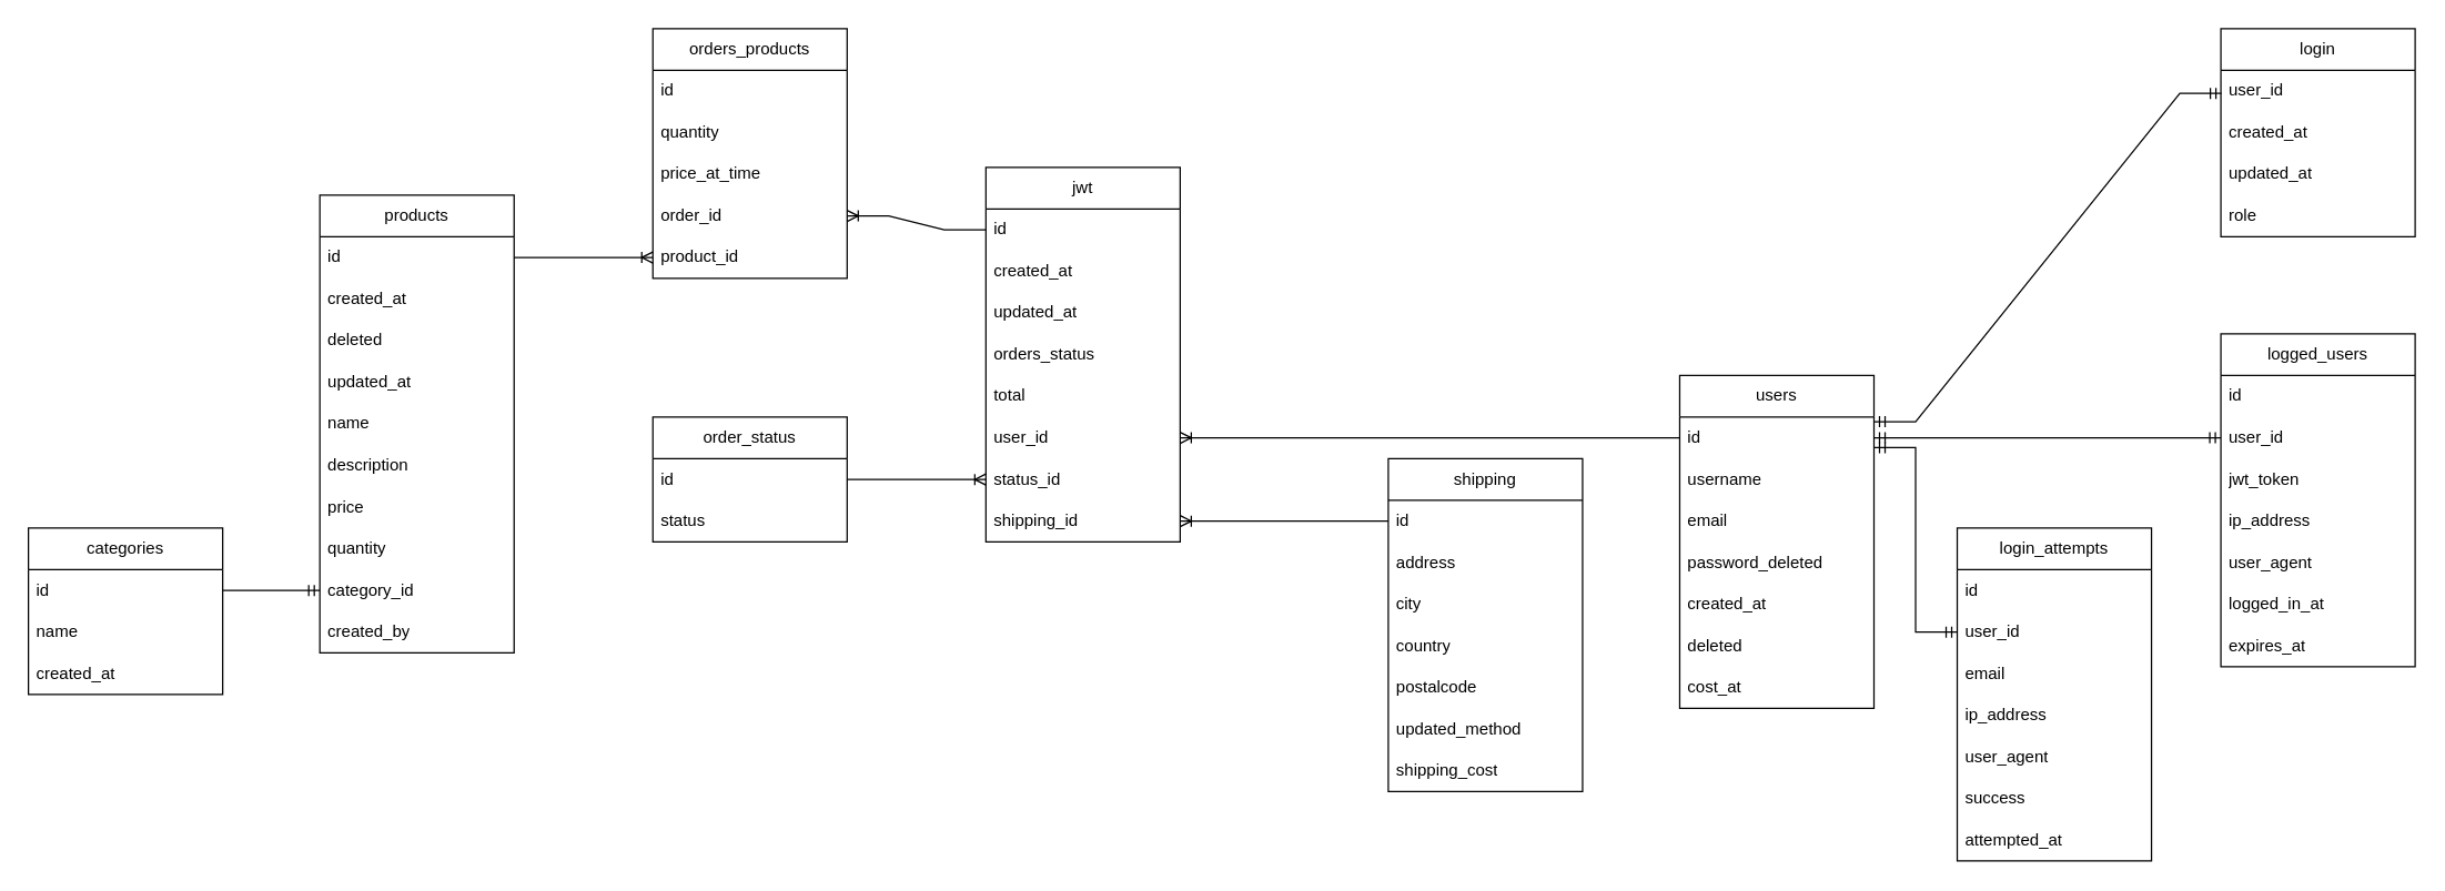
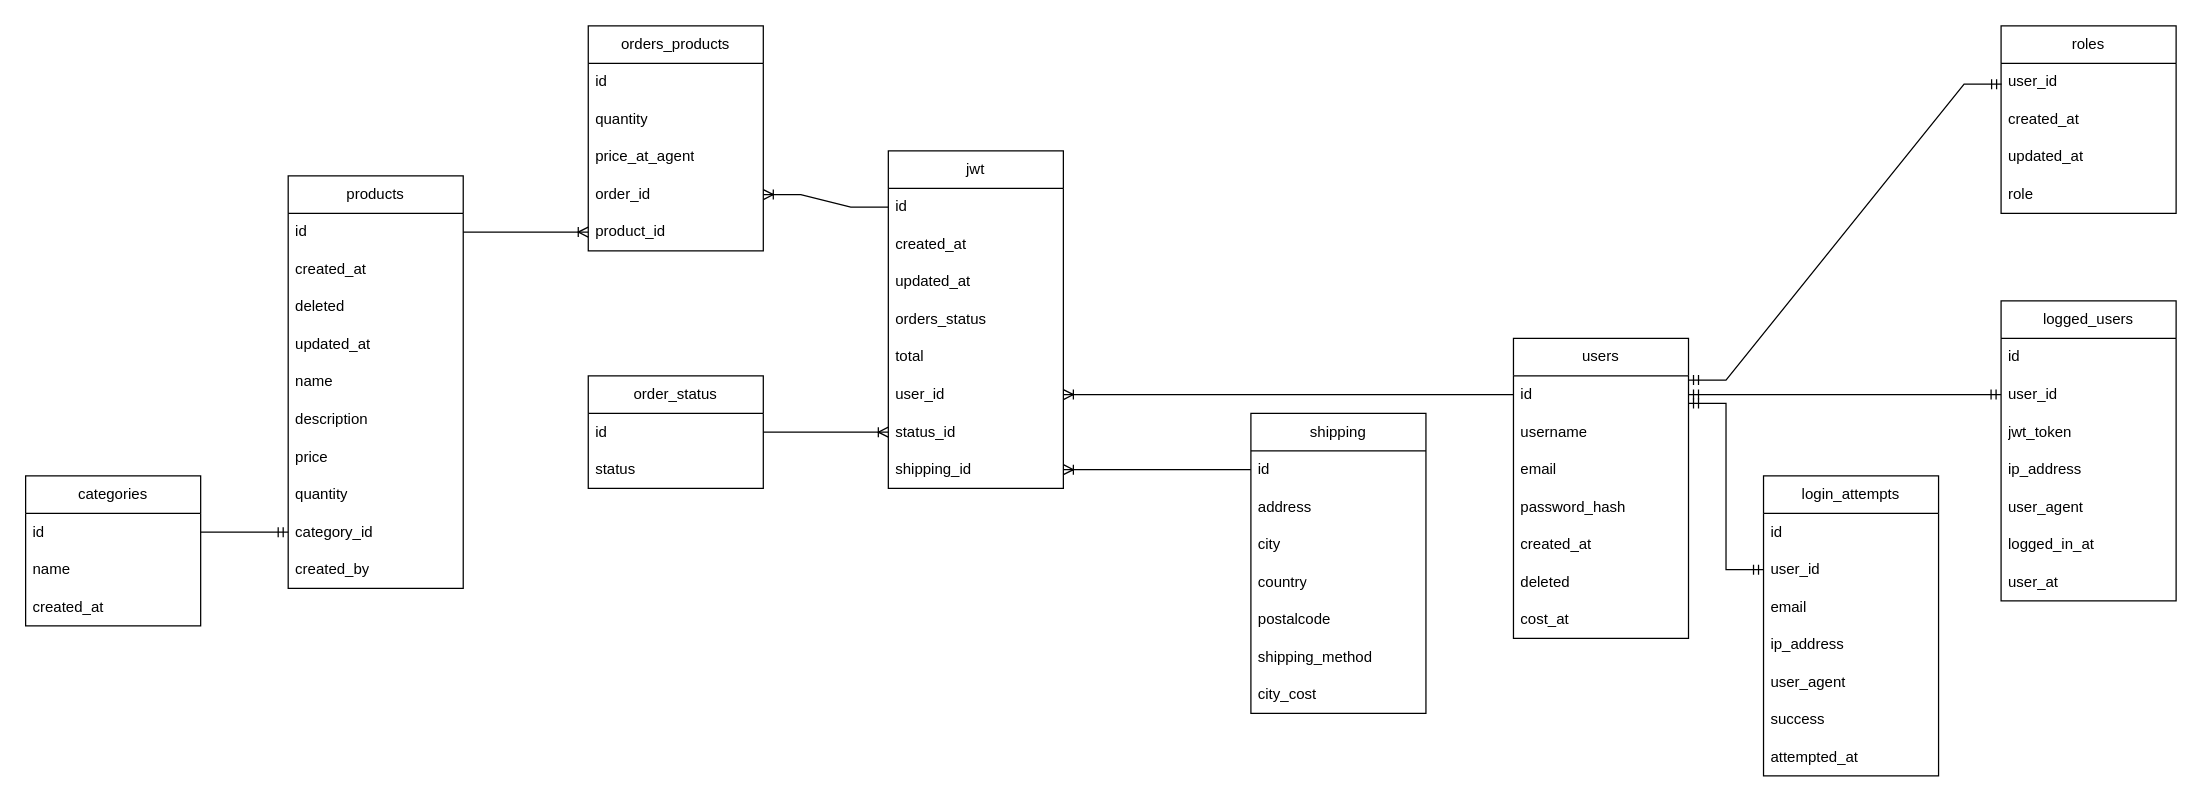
- <mxCell id="18" value="login" style="swimlane;fontStyle=0;childLayout=stackLayout;horizontal=1;startSize=30;horizontalStack=0;resizeParent=1;resizeParentMax=0;resizeLast=0;collapsible=1;marginBottom=0;whiteSpace=wrap;html=1;" parent="1" vertex="1"><mxGeometry x="1600" y="20" width="140" height="150" as="geometry" /></mxCell>
+ <mxCell id="18" value="roles" style="swimlane;fontStyle=0;childLayout=stackLayout;horizontal=1;startSize=30;horizontalStack=0;resizeParent=1;resizeParentMax=0;resizeLast=0;collapsible=1;marginBottom=0;whiteSpace=wrap;html=1;" parent="1" vertex="1"><mxGeometry x="1600" y="20" width="140" height="150" as="geometry" /></mxCell>
- <mxCell id="37" value="price_at_time" style="text;strokeColor=none;fillColor=none;align=left;verticalAlign=middle;spacingLeft=4;spacingRight=4;overflow=hidden;points=[[0,0.5],[1,0.5]];portConstraint=eastwest;rotatable=0;whiteSpace=wrap;html=1;" parent="34" vertex="1"><mxGeometry y="90" width="140" height="30" as="geometry" /></mxCell>
+ <mxCell id="37" value="price_at_agent" style="text;strokeColor=none;fillColor=none;align=left;verticalAlign=middle;spacingLeft=4;spacingRight=4;overflow=hidden;points=[[0,0.5],[1,0.5]];portConstraint=eastwest;rotatable=0;whiteSpace=wrap;html=1;" parent="34" vertex="1"><mxGeometry y="90" width="140" height="30" as="geometry" /></mxCell>
- <mxCell id="6" value="password_deleted" style="text;strokeColor=none;fillColor=none;align=left;verticalAlign=middle;spacingLeft=4;spacingRight=4;overflow=hidden;points=[[0,0.5],[1,0.5]];portConstraint=eastwest;rotatable=0;whiteSpace=wrap;html=1;" parent="2" vertex="1"><mxGeometry y="120" width="140" height="30" as="geometry" /></mxCell>
+ <mxCell id="6" value="password_hash" style="text;strokeColor=none;fillColor=none;align=left;verticalAlign=middle;spacingLeft=4;spacingRight=4;overflow=hidden;points=[[0,0.5],[1,0.5]];portConstraint=eastwest;rotatable=0;whiteSpace=wrap;html=1;" parent="2" vertex="1"><mxGeometry y="120" width="140" height="30" as="geometry" /></mxCell>
- <mxCell id="72" value="expires_at" style="text;strokeColor=none;fillColor=none;align=left;verticalAlign=middle;spacingLeft=4;spacingRight=4;overflow=hidden;points=[[0,0.5],[1,0.5]];portConstraint=eastwest;rotatable=0;whiteSpace=wrap;html=1;" parent="65" vertex="1"><mxGeometry y="210" width="140" height="30" as="geometry" /></mxCell>
+ <mxCell id="72" value="user_at" style="text;strokeColor=none;fillColor=none;align=left;verticalAlign=middle;spacingLeft=4;spacingRight=4;overflow=hidden;points=[[0,0.5],[1,0.5]];portConstraint=eastwest;rotatable=0;whiteSpace=wrap;html=1;" parent="65" vertex="1"><mxGeometry y="210" width="140" height="30" as="geometry" /></mxCell>
- <mxCell id="16" value="updated_method" style="text;strokeColor=none;fillColor=none;align=left;verticalAlign=middle;spacingLeft=4;spacingRight=4;overflow=hidden;points=[[0,0.5],[1,0.5]];portConstraint=eastwest;rotatable=0;whiteSpace=wrap;html=1;" parent="10" vertex="1"><mxGeometry y="180" width="140" height="30" as="geometry" /></mxCell>
+ <mxCell id="16" value="shipping_method" style="text;strokeColor=none;fillColor=none;align=left;verticalAlign=middle;spacingLeft=4;spacingRight=4;overflow=hidden;points=[[0,0.5],[1,0.5]];portConstraint=eastwest;rotatable=0;whiteSpace=wrap;html=1;" parent="10" vertex="1"><mxGeometry y="180" width="140" height="30" as="geometry" /></mxCell>
- <mxCell id="17" value="shipping_cost" style="text;strokeColor=none;fillColor=none;align=left;verticalAlign=middle;spacingLeft=4;spacingRight=4;overflow=hidden;points=[[0,0.5],[1,0.5]];portConstraint=eastwest;rotatable=0;whiteSpace=wrap;html=1;" parent="10" vertex="1"><mxGeometry y="210" width="140" height="30" as="geometry" /></mxCell>
+ <mxCell id="17" value="city_cost" style="text;strokeColor=none;fillColor=none;align=left;verticalAlign=middle;spacingLeft=4;spacingRight=4;overflow=hidden;points=[[0,0.5],[1,0.5]];portConstraint=eastwest;rotatable=0;whiteSpace=wrap;html=1;" parent="10" vertex="1"><mxGeometry y="210" width="140" height="30" as="geometry" /></mxCell>
